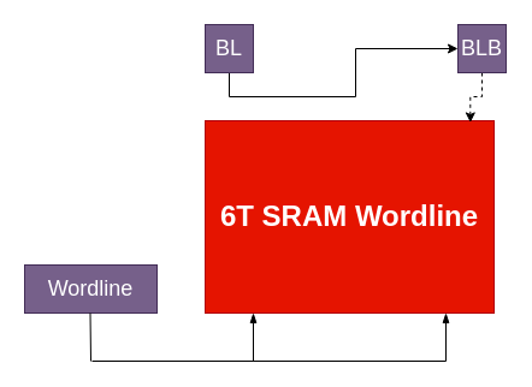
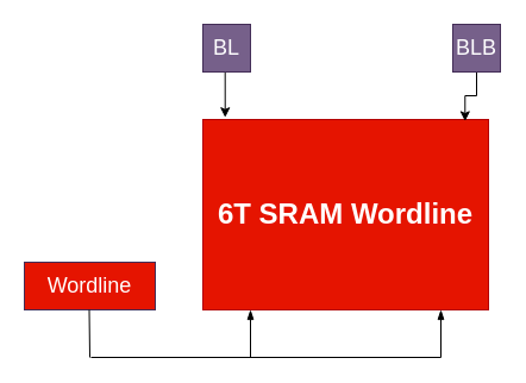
- <mxCell id="3" style="edgeStyle=orthogonalEdgeStyle;rounded=0;orthogonalLoop=1;jettySize=auto;html=1;exitX=0.5;exitY=1;exitDx=0;exitDy=0;" edge="1" parent="1" source="4" target="6"><mxGeometry relative="1" as="geometry" /></mxCell>
+ <mxCell id="3" style="edgeStyle=orthogonalEdgeStyle;rounded=0;orthogonalLoop=1;jettySize=auto;html=1;exitX=0.5;exitY=1;exitDx=0;exitDy=0;entryX=0.078;entryY=-0.011;entryDx=0;entryDy=0;entryPerimeter=0;" edge="1" parent="1" source="4" target="2"><mxGeometry relative="1" as="geometry" /></mxCell>
- <mxCell id="5" style="edgeStyle=orthogonalEdgeStyle;rounded=0;orthogonalLoop=1;jettySize=auto;html=1;exitX=0.5;exitY=1;exitDx=0;exitDy=0;entryX=0.918;entryY=0.009;entryDx=0;entryDy=0;entryPerimeter=0;dashed=1;" edge="1" parent="1" source="6" target="2"><mxGeometry relative="1" as="geometry" /></mxCell>
+ <mxCell id="5" style="edgeStyle=orthogonalEdgeStyle;rounded=0;orthogonalLoop=1;jettySize=auto;html=1;exitX=0.5;exitY=1;exitDx=0;exitDy=0;entryX=0.918;entryY=0.009;entryDx=0;entryDy=0;entryPerimeter=0;" edge="1" parent="1" source="6" target="2"><mxGeometry relative="1" as="geometry" /></mxCell>
- <mxCell id="7" value="&lt;font style=&quot;font-size: 18px&quot;&gt;Wordline&lt;/font&gt;" style="rounded=0;whiteSpace=wrap;html=1;fillColor=#76608a;strokeColor=#432D57;fontColor=#ffffff;" vertex="1" parent="1"><mxGeometry x="20" y="220" width="110" height="40" as="geometry" /></mxCell>
+ <mxCell id="7" value="&lt;font style=&quot;font-size: 18px&quot;&gt;Wordline&lt;/font&gt;" style="rounded=0;whiteSpace=wrap;html=1;fillColor=#e51400;strokeColor=#432D57;fontColor=#ffffff;" vertex="1" parent="1"><mxGeometry x="20" y="220" width="110" height="40" as="geometry" /></mxCell>
